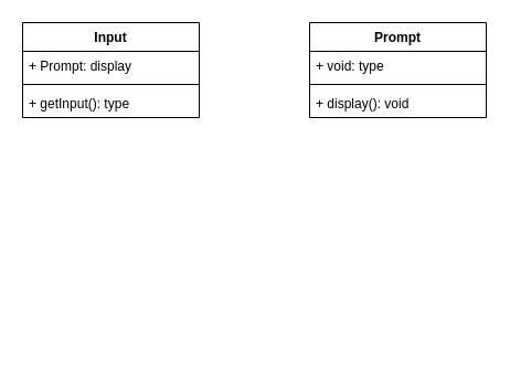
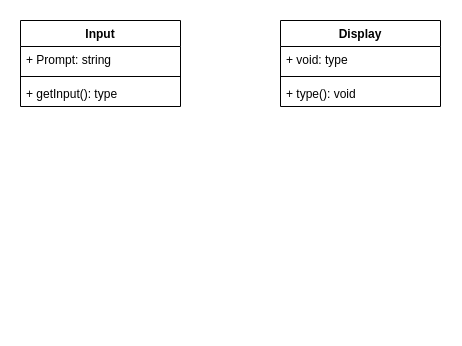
- <mxCell id="7" value="Prompt" style="swimlane;fontStyle=1;align=center;verticalAlign=top;childLayout=stackLayout;horizontal=1;startSize=26;horizontalStack=0;resizeParent=1;resizeParentMax=0;resizeLast=0;collapsible=1;marginBottom=0;whiteSpace=wrap;html=1;" vertex="1" parent="1"><mxGeometry x="280" y="20" width="160" height="86" as="geometry" /></mxCell>
+ <mxCell id="7" value="Display" style="swimlane;fontStyle=1;align=center;verticalAlign=top;childLayout=stackLayout;horizontal=1;startSize=26;horizontalStack=0;resizeParent=1;resizeParentMax=0;resizeLast=0;collapsible=1;marginBottom=0;whiteSpace=wrap;html=1;" vertex="1" parent="1"><mxGeometry x="280" y="20" width="160" height="86" as="geometry" /></mxCell>
- <mxCell id="4" value="+ Prompt: display" style="text;strokeColor=none;fillColor=none;align=left;verticalAlign=top;spacingLeft=4;spacingRight=4;overflow=hidden;rotatable=0;points=[[0,0.5],[1,0.5]];portConstraint=eastwest;whiteSpace=wrap;html=1;" vertex="1" parent="3"><mxGeometry y="26" width="160" height="26" as="geometry" /></mxCell>
+ <mxCell id="4" value="+ Prompt: string" style="text;strokeColor=none;fillColor=none;align=left;verticalAlign=top;spacingLeft=4;spacingRight=4;overflow=hidden;rotatable=0;points=[[0,0.5],[1,0.5]];portConstraint=eastwest;whiteSpace=wrap;html=1;" vertex="1" parent="3"><mxGeometry y="26" width="160" height="26" as="geometry" /></mxCell>
- <mxCell id="10" value="+ display(): void&amp;nbsp;" style="text;strokeColor=none;fillColor=none;align=left;verticalAlign=top;spacingLeft=4;spacingRight=4;overflow=hidden;rotatable=0;points=[[0,0.5],[1,0.5]];portConstraint=eastwest;whiteSpace=wrap;html=1;" vertex="1" parent="7"><mxGeometry y="60" width="160" height="26" as="geometry" /></mxCell>
+ <mxCell id="10" value="+ type(): void&amp;nbsp;" style="text;strokeColor=none;fillColor=none;align=left;verticalAlign=top;spacingLeft=4;spacingRight=4;overflow=hidden;rotatable=0;points=[[0,0.5],[1,0.5]];portConstraint=eastwest;whiteSpace=wrap;html=1;" vertex="1" parent="7"><mxGeometry y="60" width="160" height="26" as="geometry" /></mxCell>
